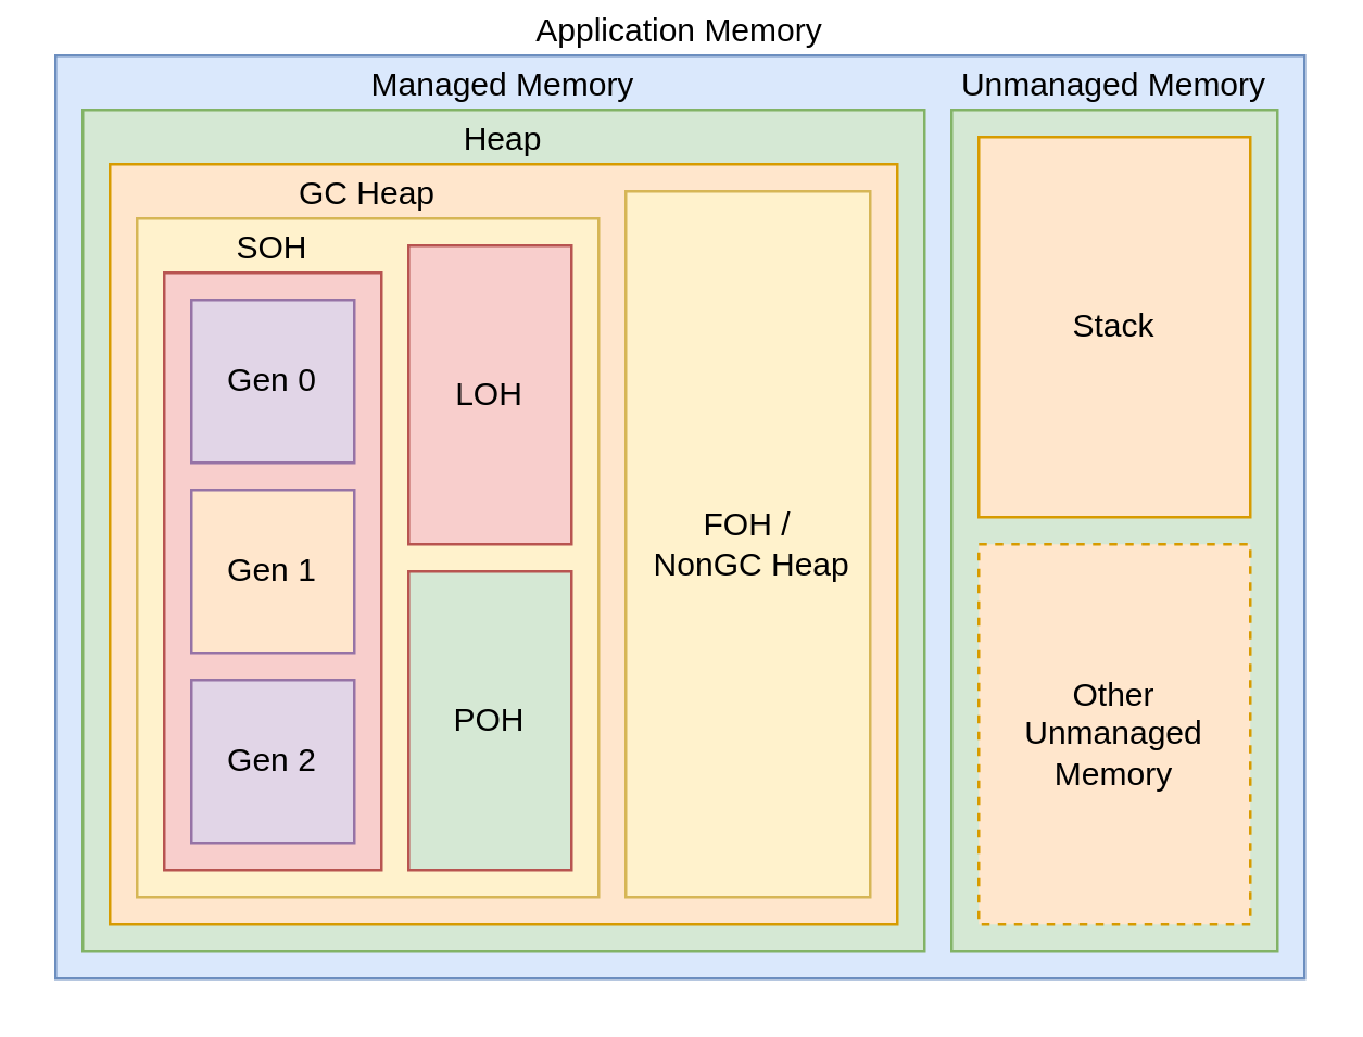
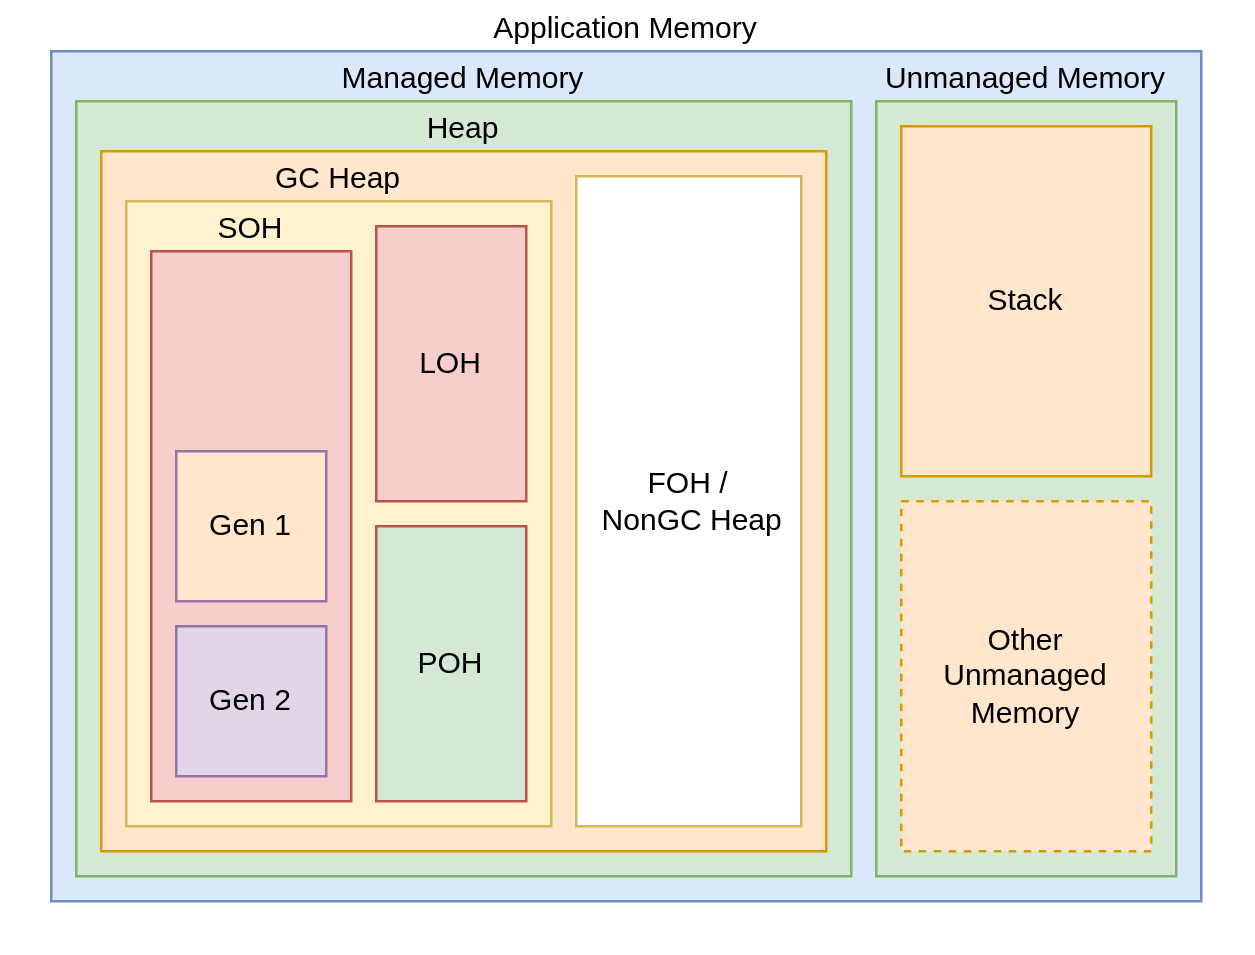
- <mxCell id="12" value="Gen 0" style="whiteSpace=wrap;html=1;fillColor=#e1d5e7;strokeColor=#9673a6;" parent="1" vertex="1"><mxGeometry x="70" y="110" width="60" height="60" as="geometry" /></mxCell>
- <mxCell id="8" value="FOH /&lt;br&gt;&amp;nbsp;NonGC Heap" style="whiteSpace=wrap;html=1;labelPosition=center;verticalLabelPosition=middle;align=center;verticalAlign=middle;fillColor=#fff2cc;strokeColor=#d6b656;" parent="1" vertex="1"><mxGeometry x="230" y="70" width="90" height="260" as="geometry" /></mxCell>
+ <mxCell id="8" value="FOH /&lt;br&gt;&amp;nbsp;NonGC Heap" style="whiteSpace=wrap;html=1;labelPosition=center;verticalLabelPosition=middle;align=center;verticalAlign=middle;fillColor=#ffffff;strokeColor=#d6b656;" parent="1" vertex="1"><mxGeometry x="230" y="70" width="90" height="260" as="geometry" /></mxCell>
